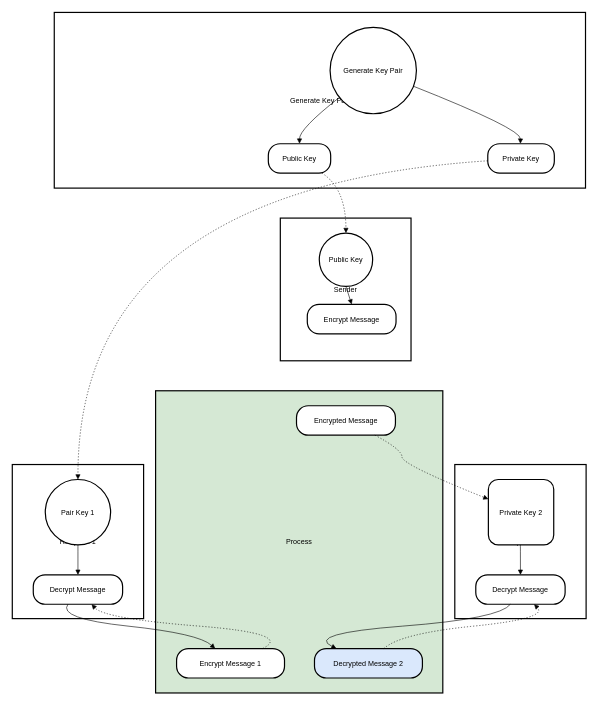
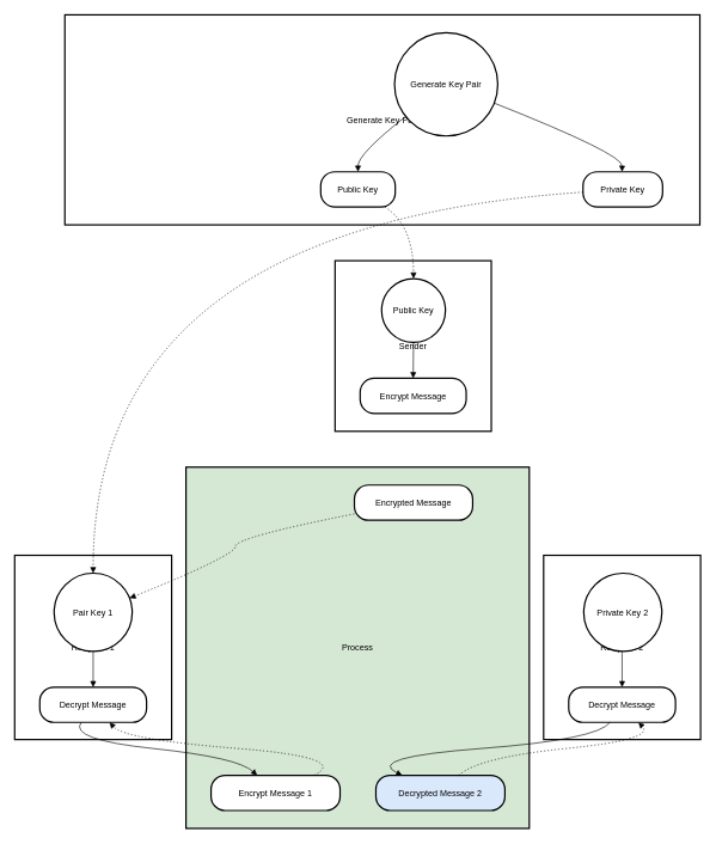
- <mxCell id="11" value="Encrypt Message" style="rounded=1;arcSize=40;strokeWidth=2" vertex="1" parent="1"><mxGeometry x="512" y="507" width="148" height="49" as="geometry" /></mxCell>
+ <mxCell id="11" value="Encrypt Message" style="rounded=1;arcSize=40;strokeWidth=2" vertex="1" parent="1"><mxGeometry x="502" y="527" width="148" height="49" as="geometry" /></mxCell>
- <mxCell id="29" value="" style="curved=1;dashed=1;dashPattern=2 3;startArrow=none;endArrow=block;exitX=0.78;exitY=0.98;entryX=0;entryY=0.3;" edge="1" parent="1" source="16" target="14"><mxGeometry relative="1" as="geometry"><Array as="points"><mxPoint x="670" y="749" /><mxPoint x="670" y="774" /></Array></mxGeometry></mxCell>
+ <mxCell id="28" value="" style="curved=1;dashed=1;dashPattern=2 3;startArrow=none;endArrow=block;exitX=0;exitY=0.82;entryX=1;entryY=0.3;" edge="1" parent="1" source="16" target="12"><mxGeometry relative="1" as="geometry"><Array as="points"><mxPoint x="328" y="749" /><mxPoint x="328" y="774" /></Array></mxGeometry></mxCell>
- <mxCell id="14" value="Private Key 2" style="aspect=fixed;strokeWidth=2;whiteSpace=wrap;rounded=1;" vertex="1" parent="1"><mxGeometry x="814" y="799" width="109" height="109" as="geometry" /></mxCell>
+ <mxCell id="14" value="Private Key 2" style="ellipse;aspect=fixed;strokeWidth=2;whiteSpace=wrap;" vertex="1" parent="1"><mxGeometry x="814" y="799" width="109" height="109" as="geometry" /></mxCell>
